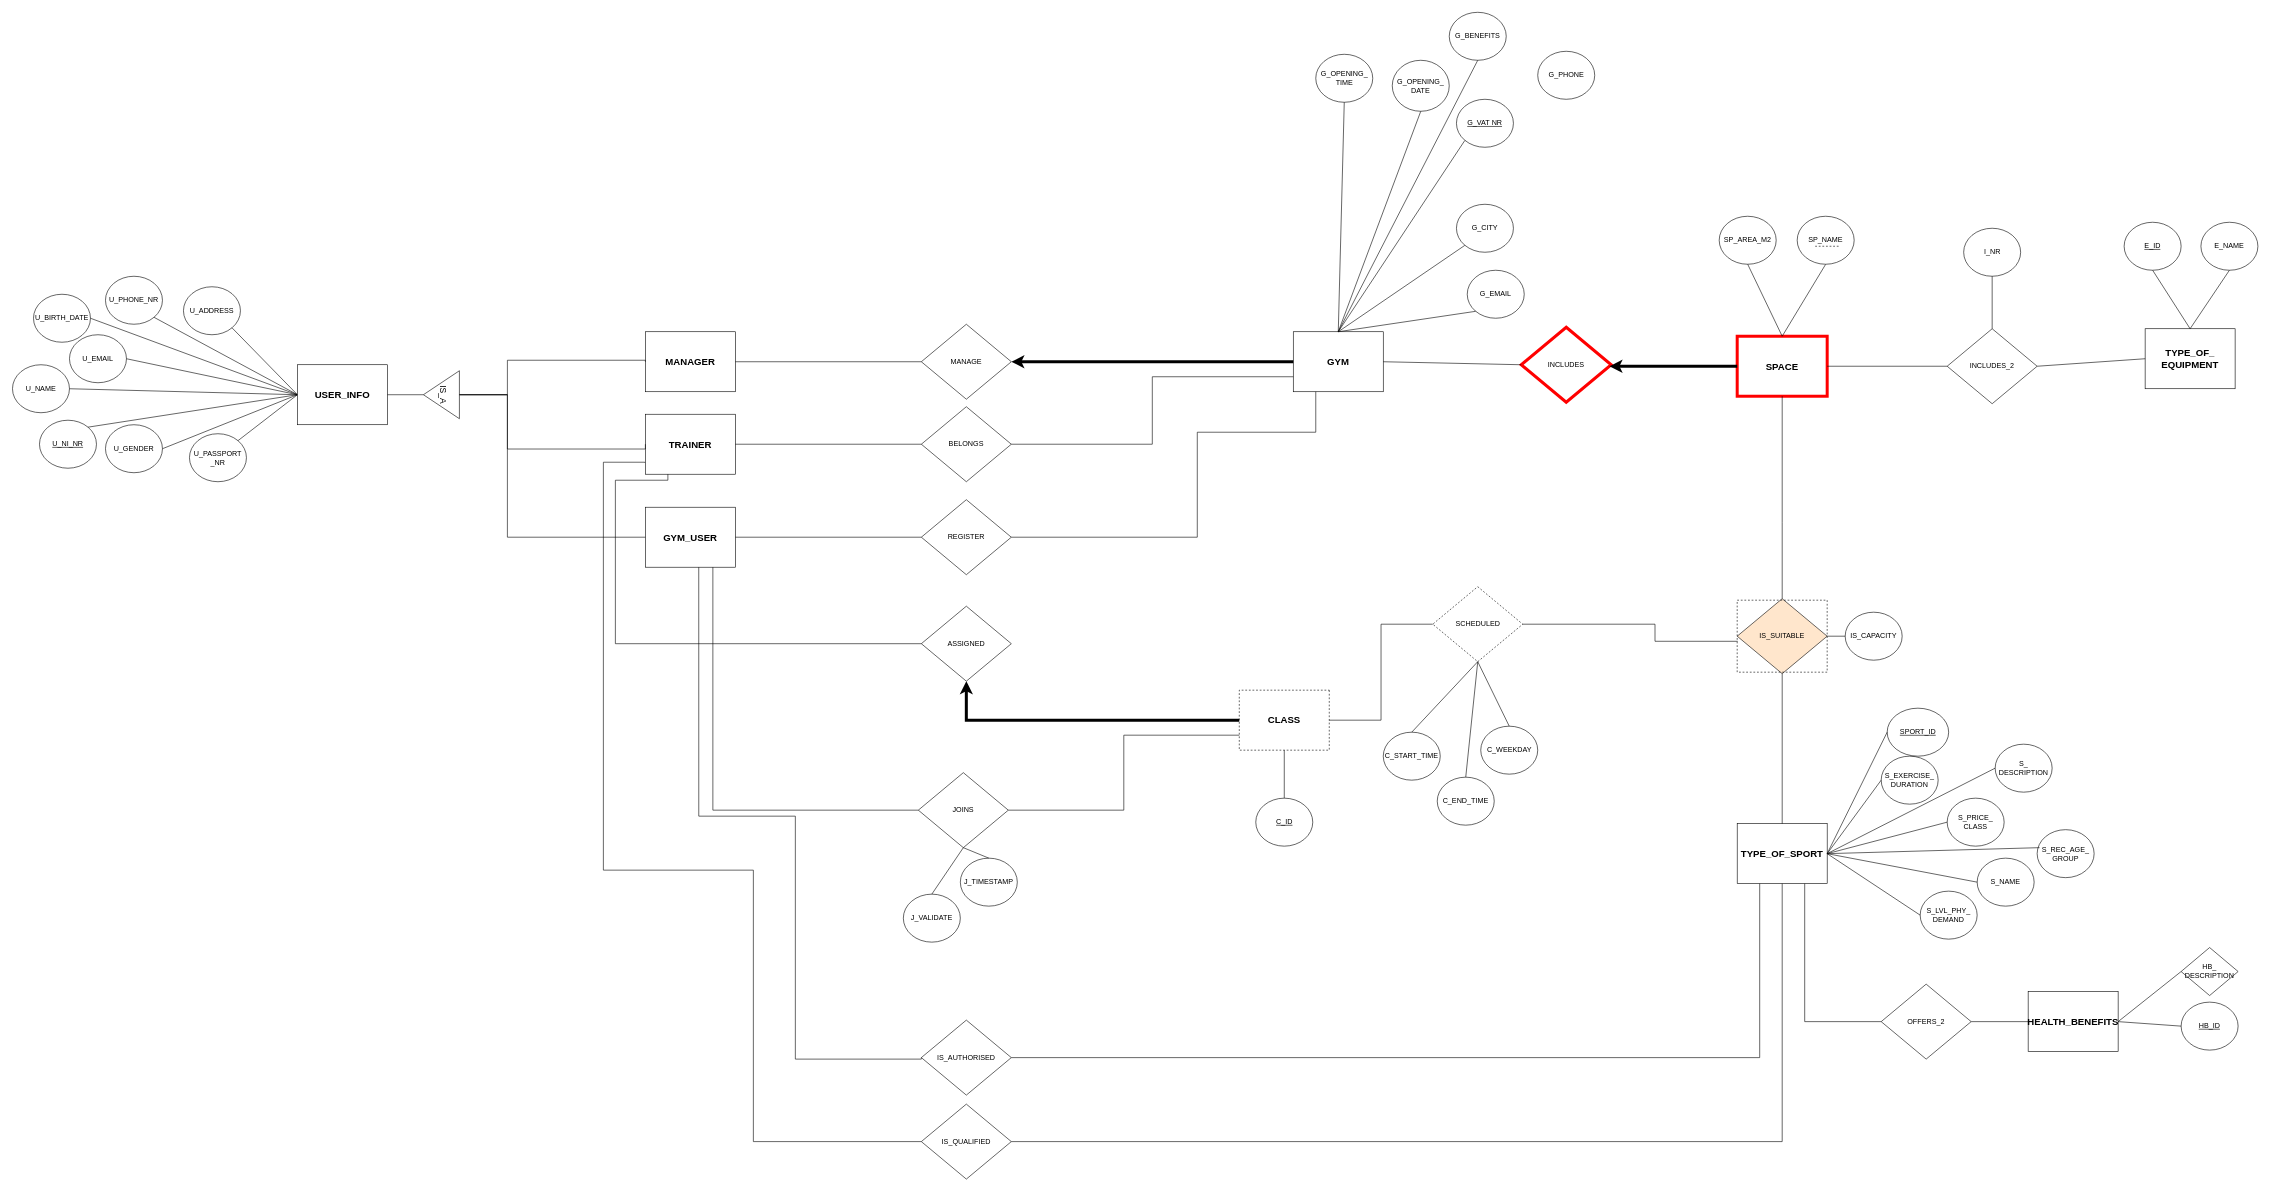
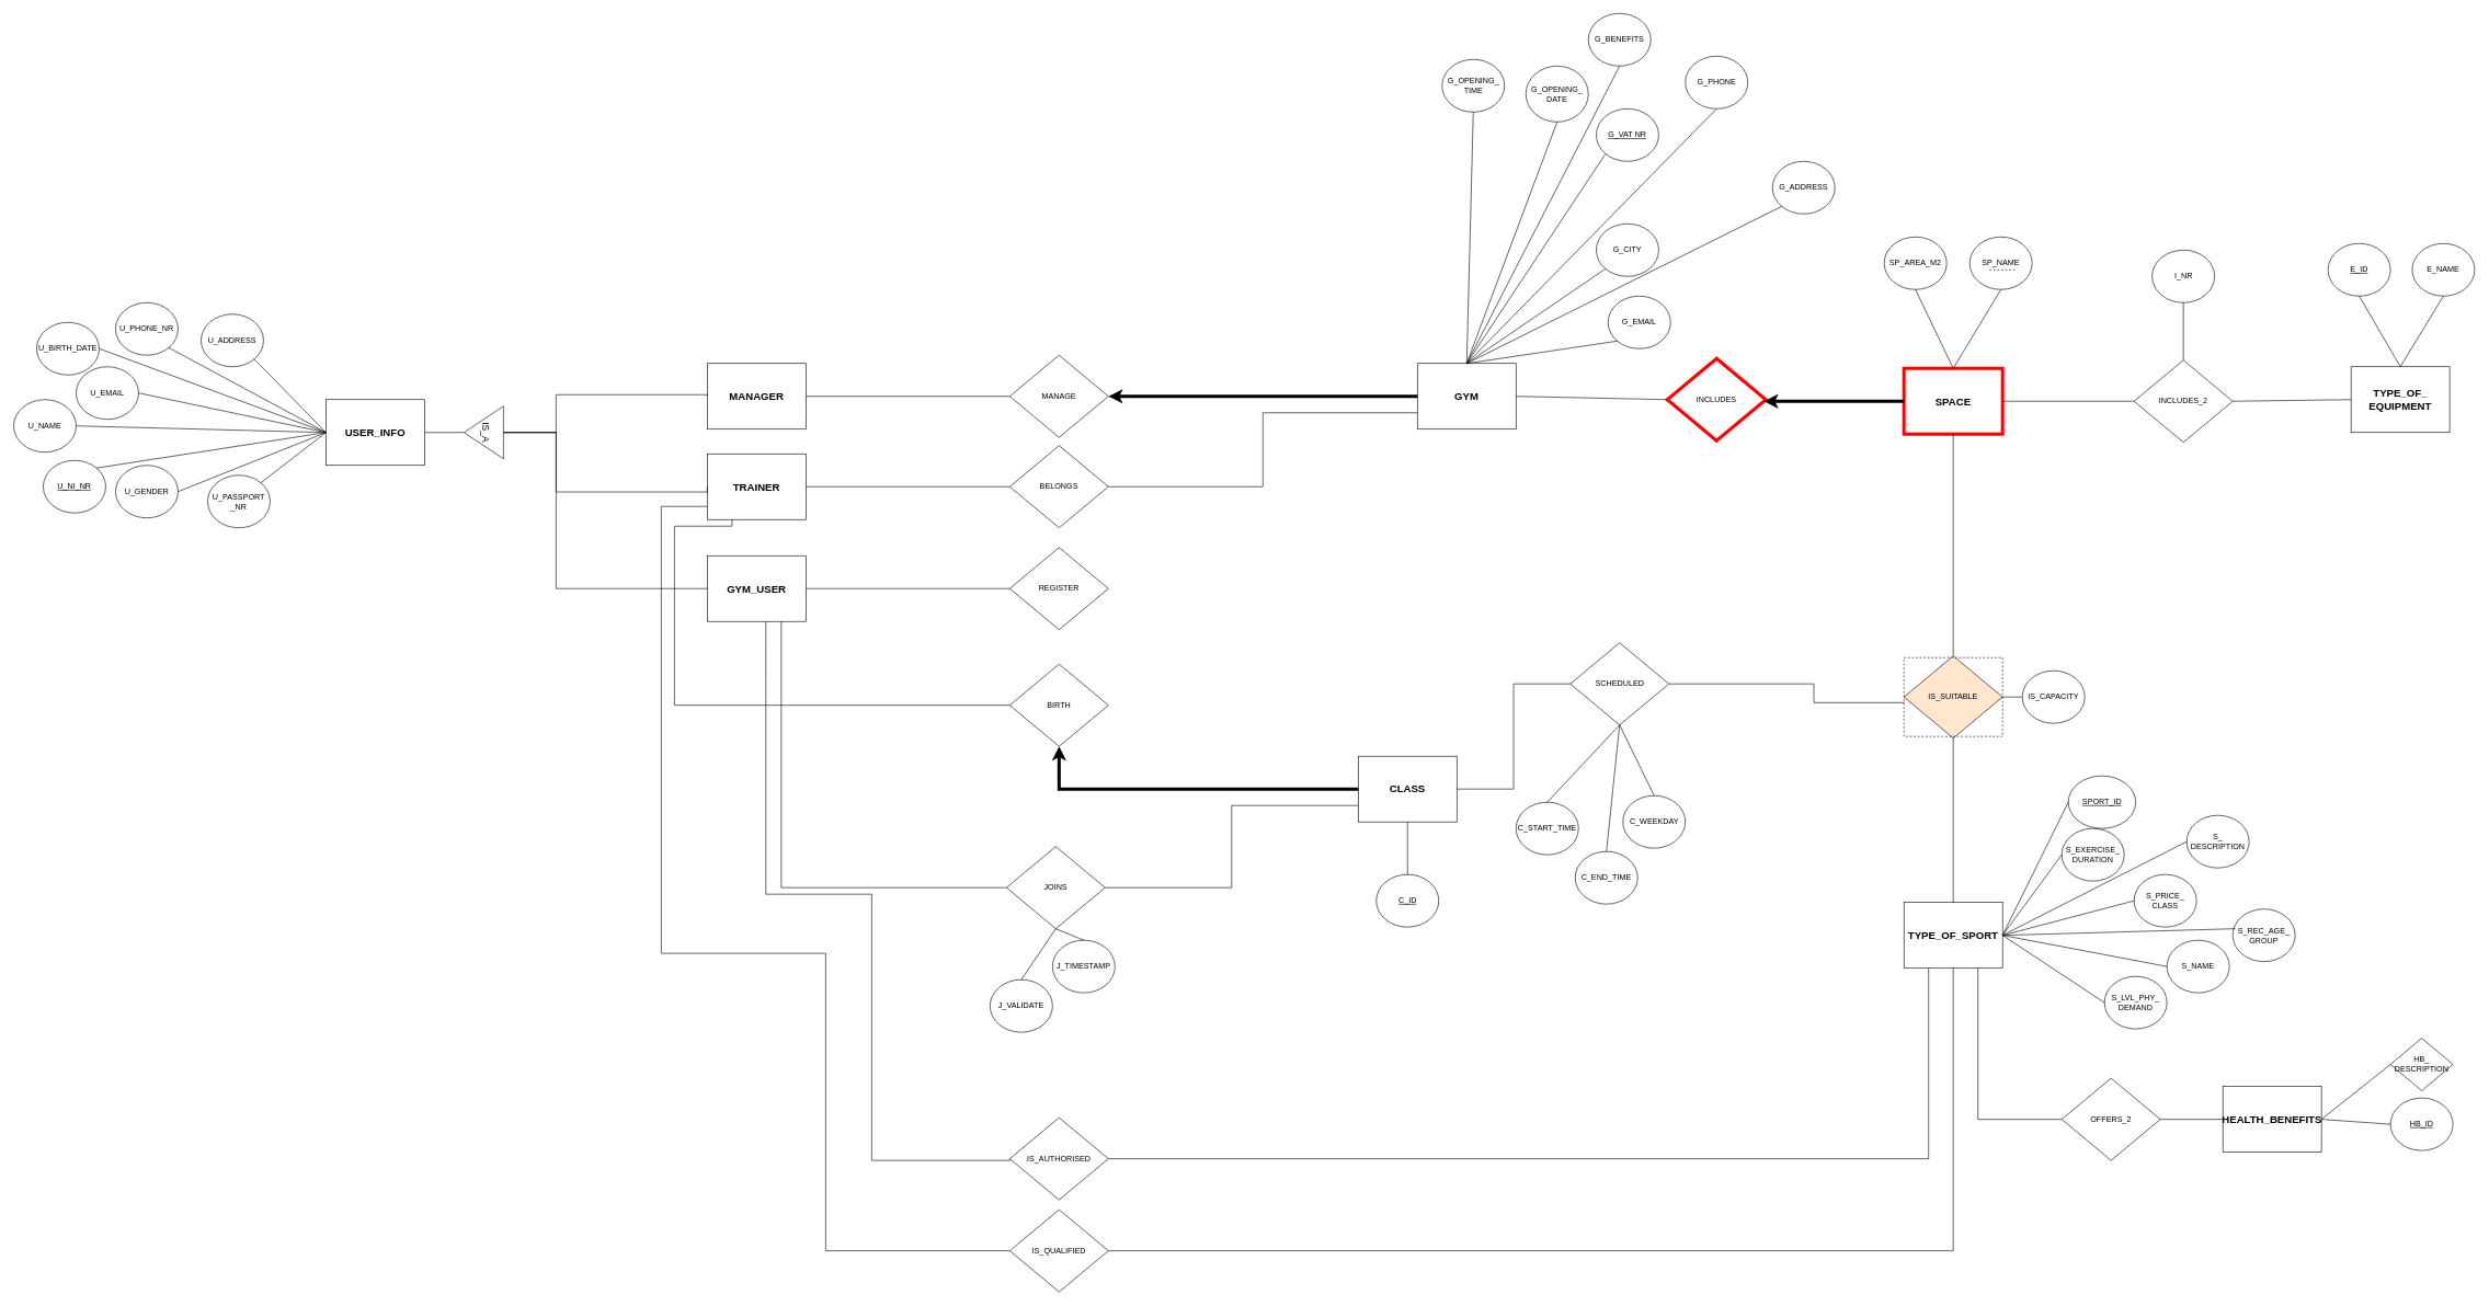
+ <mxCell id="12" value="G_ADDRESS" style="ellipse;whiteSpace=wrap;html=1;hachureGap=4;pointerEvents=0;" parent="1" vertex="1"><mxGeometry x="2695" y="245" width="95" height="80" as="geometry" /></mxCell>
+ <mxCell id="54" value="" style="endArrow=none;html=1;sourcePerimeterSpacing=8;targetPerimeterSpacing=8;entryX=0.5;entryY=1;entryDx=0;entryDy=0;exitX=0.5;exitY=0;exitDx=0;exitDy=0;" parent="1" source="2" target="16" edge="1"><mxGeometry width="50" height="50" relative="1" as="geometry"><mxPoint x="1635" y="780" as="sourcePoint" /><mxPoint x="1729.039" y="668.391" as="targetPoint" /></mxGeometry></mxCell>
+ <mxCell id="52" value="" style="endArrow=none;html=1;sourcePerimeterSpacing=8;targetPerimeterSpacing=8;entryX=0;entryY=1;entryDx=0;entryDy=0;exitX=0.5;exitY=0;exitDx=0;exitDy=0;" parent="1" source="2" target="12" edge="1"><mxGeometry width="50" height="50" relative="1" as="geometry"><mxPoint x="1615" y="760" as="sourcePoint" /><mxPoint x="1709.039" y="648.391" as="targetPoint" /></mxGeometry></mxCell>
- <mxCell id="28" value="TYPE_OF_&lt;br&gt;EQUIPMENT" style="rounded=0;whiteSpace=wrap;html=1;fontSize=16;fontStyle=1" parent="1" vertex="1"><mxGeometry x="3575" y="547.5" width="150" height="100" as="geometry" /></mxCell>
+ <mxCell id="28" value="TYPE_OF_&lt;br&gt;EQUIPMENT" style="rounded=0;whiteSpace=wrap;html=1;fontSize=16;fontStyle=1" parent="1" vertex="1"><mxGeometry x="3575" y="557.5" width="150" height="100" as="geometry" /></mxCell>
- <mxCell id="118" value="" style="endArrow=none;html=1;rounded=0;fontSize=16;fontColor=#FF0000;edgeStyle=orthogonalEdgeStyle;entryX=1;entryY=0.5;entryDx=0;entryDy=0;startArrow=none;exitX=0.25;exitY=1;exitDx=0;exitDy=0;" parent="1" source="2" target="116" edge="1"><mxGeometry width="50" height="50" relative="1" as="geometry"><mxPoint x="2175" y="730" as="sourcePoint" /><mxPoint x="1725" y="890" as="targetPoint" /><Array as="points"><mxPoint x="2193" y="720" /><mxPoint x="1995" y="720" /><mxPoint x="1995" y="895" /></Array></mxGeometry></mxCell>
- <mxCell id="82" value="SCHEDULED" style="rhombus;whiteSpace=wrap;html=1;hachureGap=4;pointerEvents=0;dashed=1;" parent="1" vertex="1"><mxGeometry x="2387.5" y="977.5" width="150" height="125" as="geometry" /></mxCell>
+ <mxCell id="82" value="SCHEDULED" style="rhombus;whiteSpace=wrap;html=1;hachureGap=4;pointerEvents=0;" parent="1" vertex="1"><mxGeometry x="2387.5" y="977.5" width="150" height="125" as="geometry" /></mxCell>
- <mxCell id="81" value="ASSIGNED" style="rhombus;whiteSpace=wrap;html=1;hachureGap=4;pointerEvents=0;fillColor=default;strokeColor=default;fontColor=default;" parent="1" vertex="1"><mxGeometry x="1535" y="1010" width="150" height="125" as="geometry" /></mxCell>
+ <mxCell id="81" value="BIRTH" style="rhombus;whiteSpace=wrap;html=1;hachureGap=4;pointerEvents=0;fillColor=default;strokeColor=default;fontColor=default;" parent="1" vertex="1"><mxGeometry x="1535" y="1010" width="150" height="125" as="geometry" /></mxCell>
- <mxCell id="79" value="CLASS" style="rounded=0;whiteSpace=wrap;html=1;hachureGap=4;pointerEvents=0;direction=south;fontSize=16;fontStyle=1;dashed=1;" parent="1" vertex="1"><mxGeometry x="2065" y="1150" width="150" height="100" as="geometry" /></mxCell>
+ <mxCell id="79" value="CLASS" style="rounded=0;whiteSpace=wrap;html=1;hachureGap=4;pointerEvents=0;direction=south;fontSize=16;fontStyle=1" parent="1" vertex="1"><mxGeometry x="2065" y="1150" width="150" height="100" as="geometry" /></mxCell>
